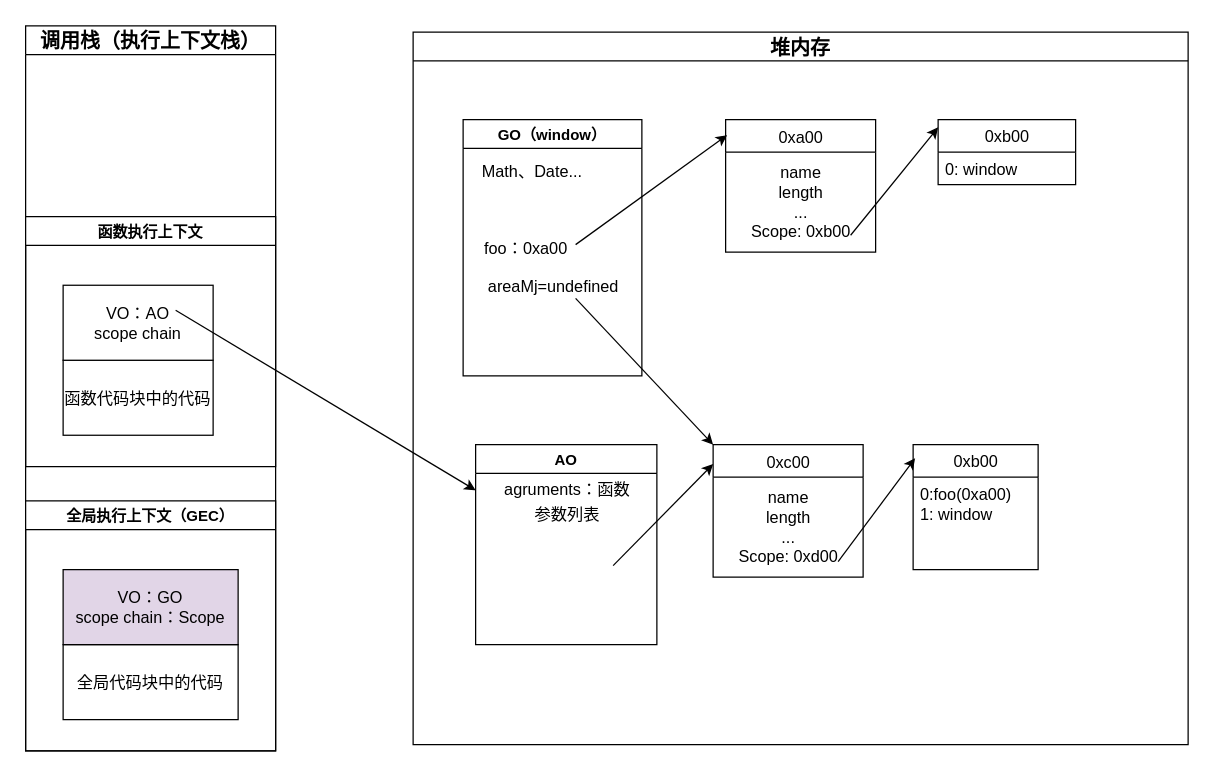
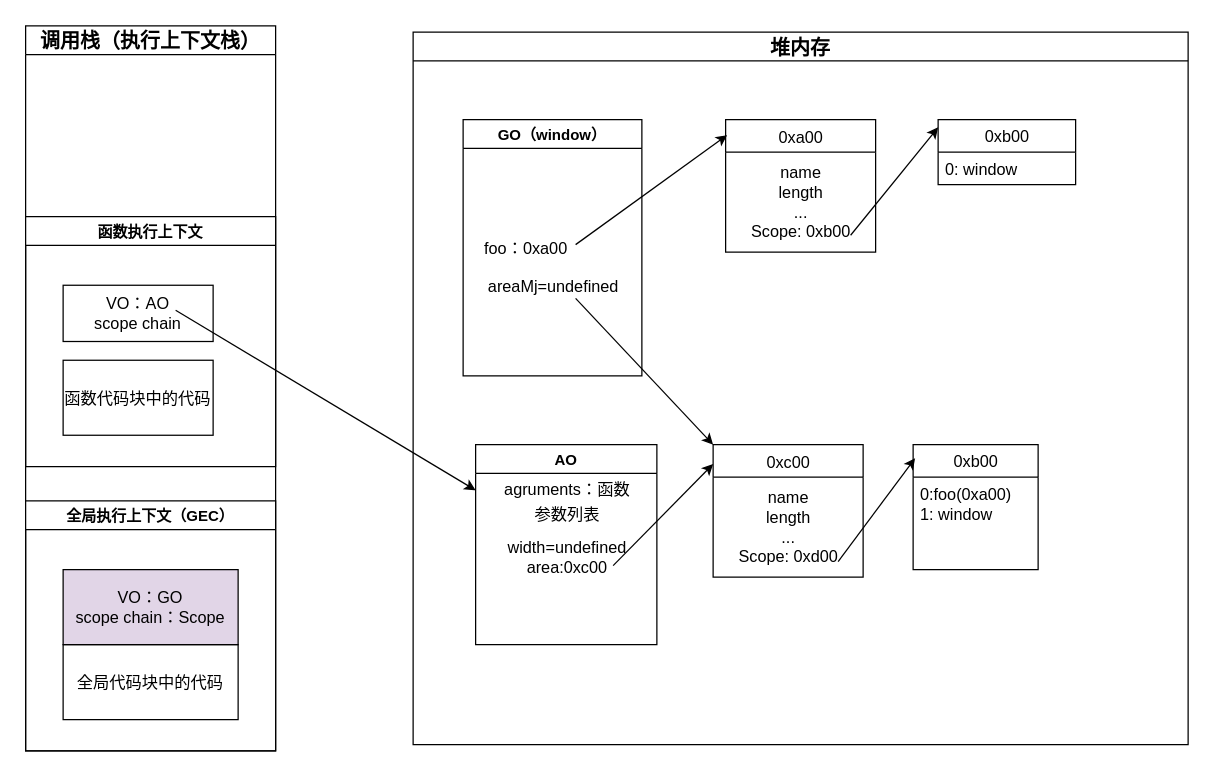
- <mxCell id="12" value="&lt;font style=&quot;font-size: 13px;&quot;&gt;Math、Date...&lt;/font&gt;" style="text;html=1;align=center;verticalAlign=middle;resizable=0;points=[];autosize=1;strokeColor=none;fillColor=none;fontSize=16;" parent="11" vertex="1"><mxGeometry x="5" y="25" width="100" height="30" as="geometry" /></mxCell>
- <mxCell id="8" value="VO：AO&lt;br&gt;scope chain" style="whiteSpace=wrap;html=1;fontSize=13;" parent="6" vertex="1"><mxGeometry x="30" y="55" width="120" height="60" as="geometry" /></mxCell>
+ <mxCell id="8" value="VO：AO&lt;br&gt;scope chain" style="whiteSpace=wrap;html=1;fontSize=13;" parent="6" vertex="1"><mxGeometry x="30" y="55" width="120" height="45" as="geometry" /></mxCell>
+ <mxCell id="18" value="width=undefined&lt;br&gt;area:0xc00" style="text;html=1;align=center;verticalAlign=middle;resizable=0;points=[];autosize=1;strokeColor=none;fillColor=none;fontSize=13;" parent="16" vertex="1"><mxGeometry x="12.5" y="70" width="120" height="40" as="geometry" /></mxCell>
